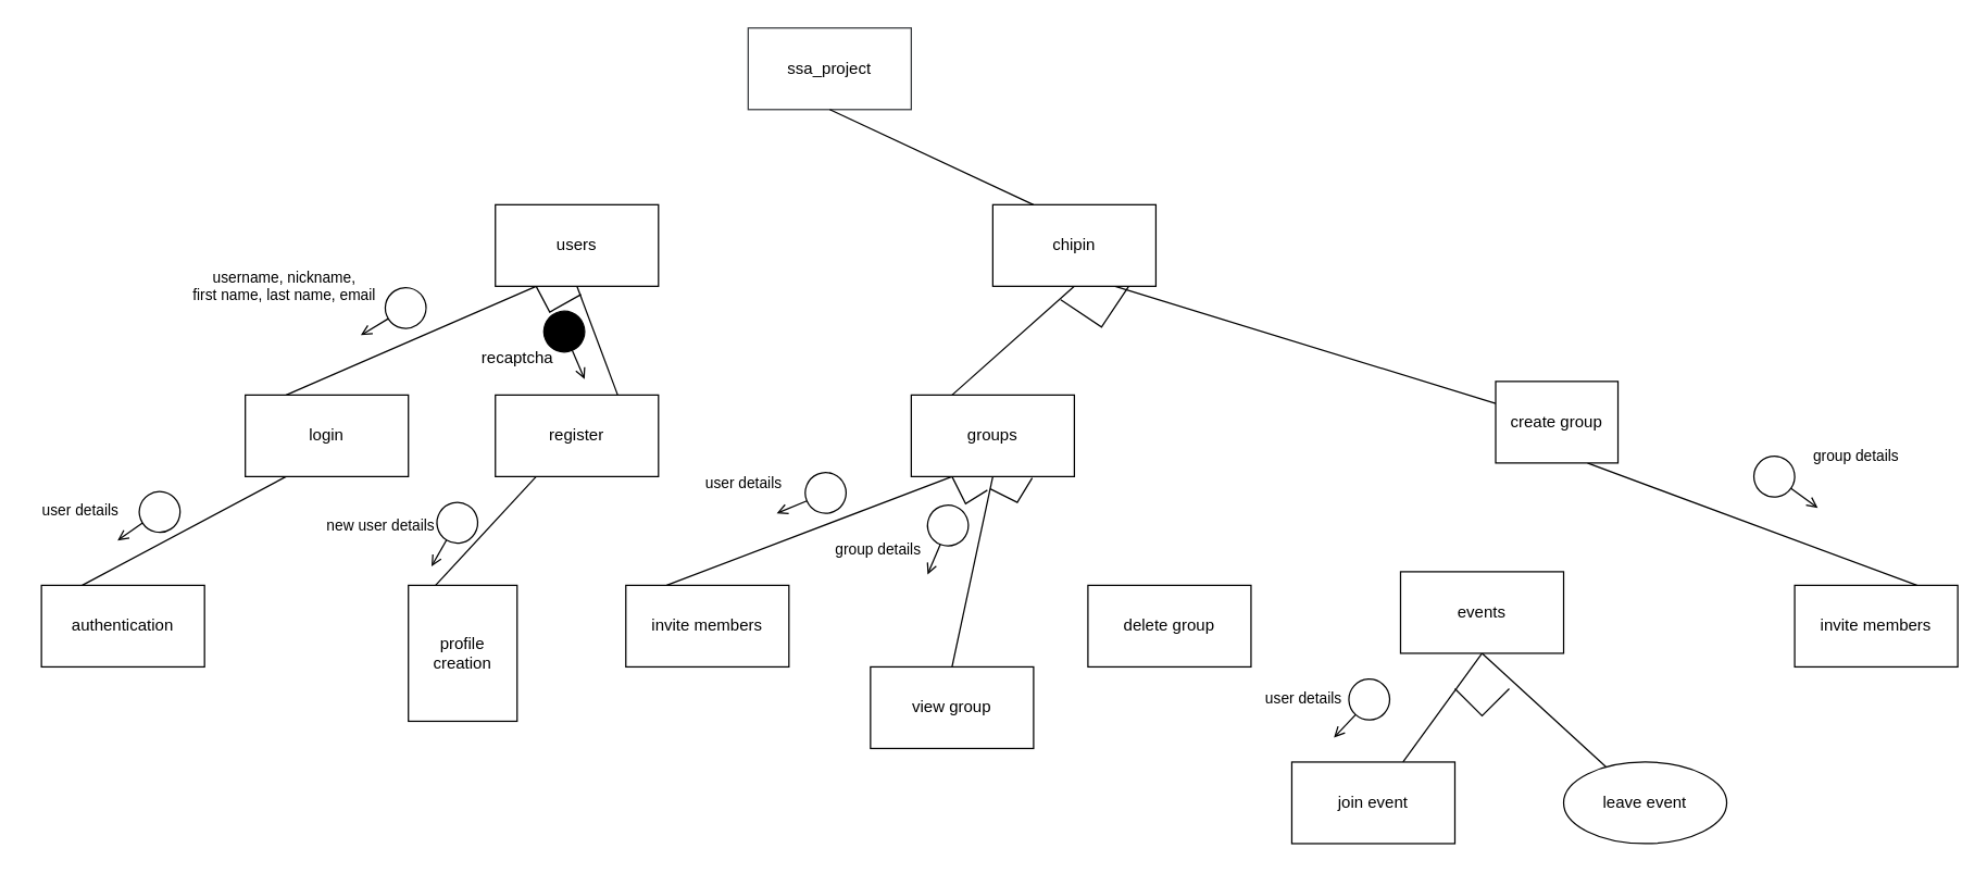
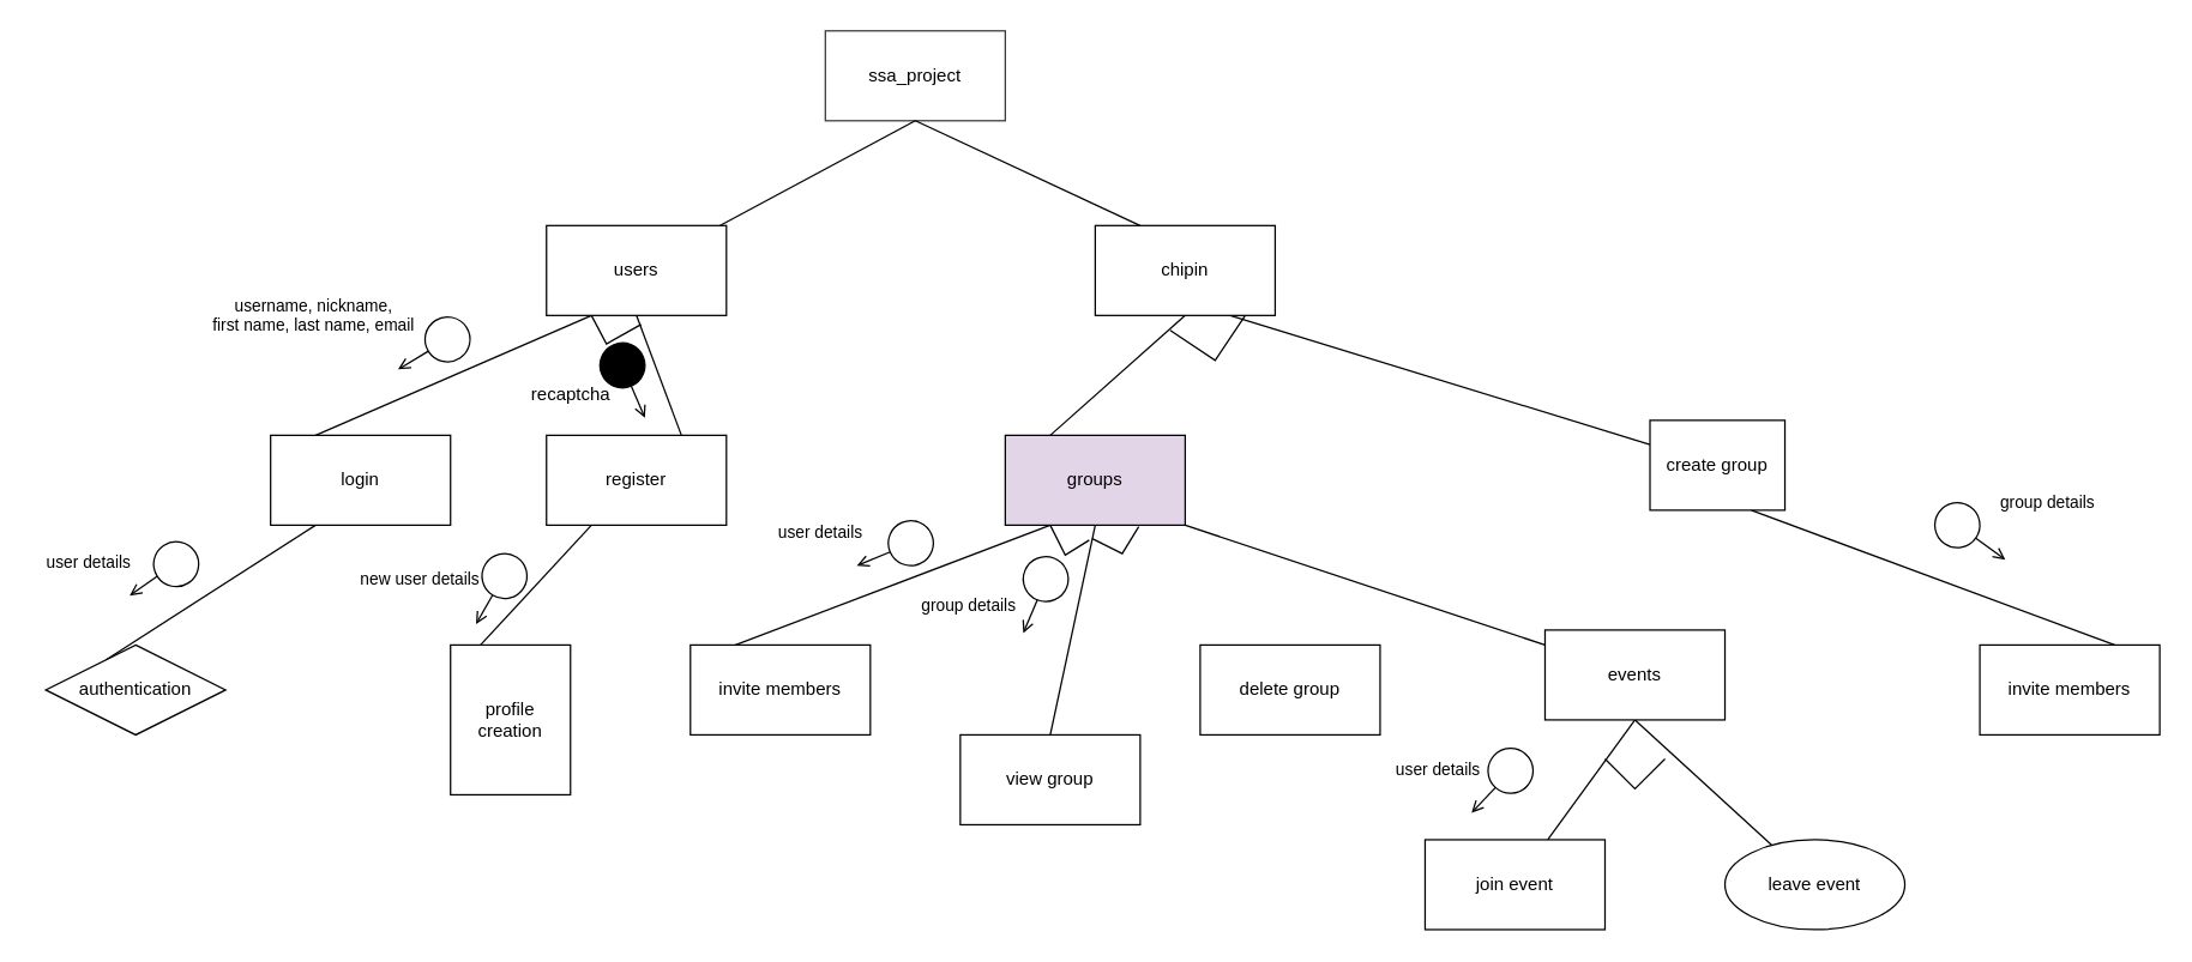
+ <mxCell id="6" value="" style="endArrow=none;html=1;rounded=0;entryX=0.5;entryY=1;entryDx=0;entryDy=0;" parent="1" source="5" target="2" edge="1"><mxGeometry width="50" height="50" relative="1" as="geometry"><mxPoint x="490" y="119.289" as="sourcePoint" /><mxPoint x="490" y="69.289" as="targetPoint" /></mxGeometry></mxCell>
- <mxCell id="17" value="groups" style="rounded=0;whiteSpace=wrap;html=1;" parent="1" vertex="1"><mxGeometry x="670" y="290" width="120" height="60" as="geometry" /></mxCell>
+ <mxCell id="17" value="groups" style="rounded=0;whiteSpace=wrap;html=1;fillColor=#e1d5e7;" parent="1" vertex="1"><mxGeometry x="670" y="290" width="120" height="60" as="geometry" /></mxCell>
+ <mxCell id="16" style="rounded=0;orthogonalLoop=1;jettySize=auto;html=1;exitX=1;exitY=1;exitDx=0;exitDy=0;endArrow=none;endFill=0;" edge="1" parent="1" source="17" target="43"><mxGeometry relative="1" as="geometry" /></mxCell>
- <mxCell id="20" value="authentication" style="rounded=0;whiteSpace=wrap;html=1;" parent="1" vertex="1"><mxGeometry x="30" y="430" width="120" height="60" as="geometry" /></mxCell>
+ <mxCell id="20" value="authentication" style="rhombus;whiteSpace=wrap;html=1;" parent="1" vertex="1"><mxGeometry x="30" y="430" width="120" height="60" as="geometry" /></mxCell>
